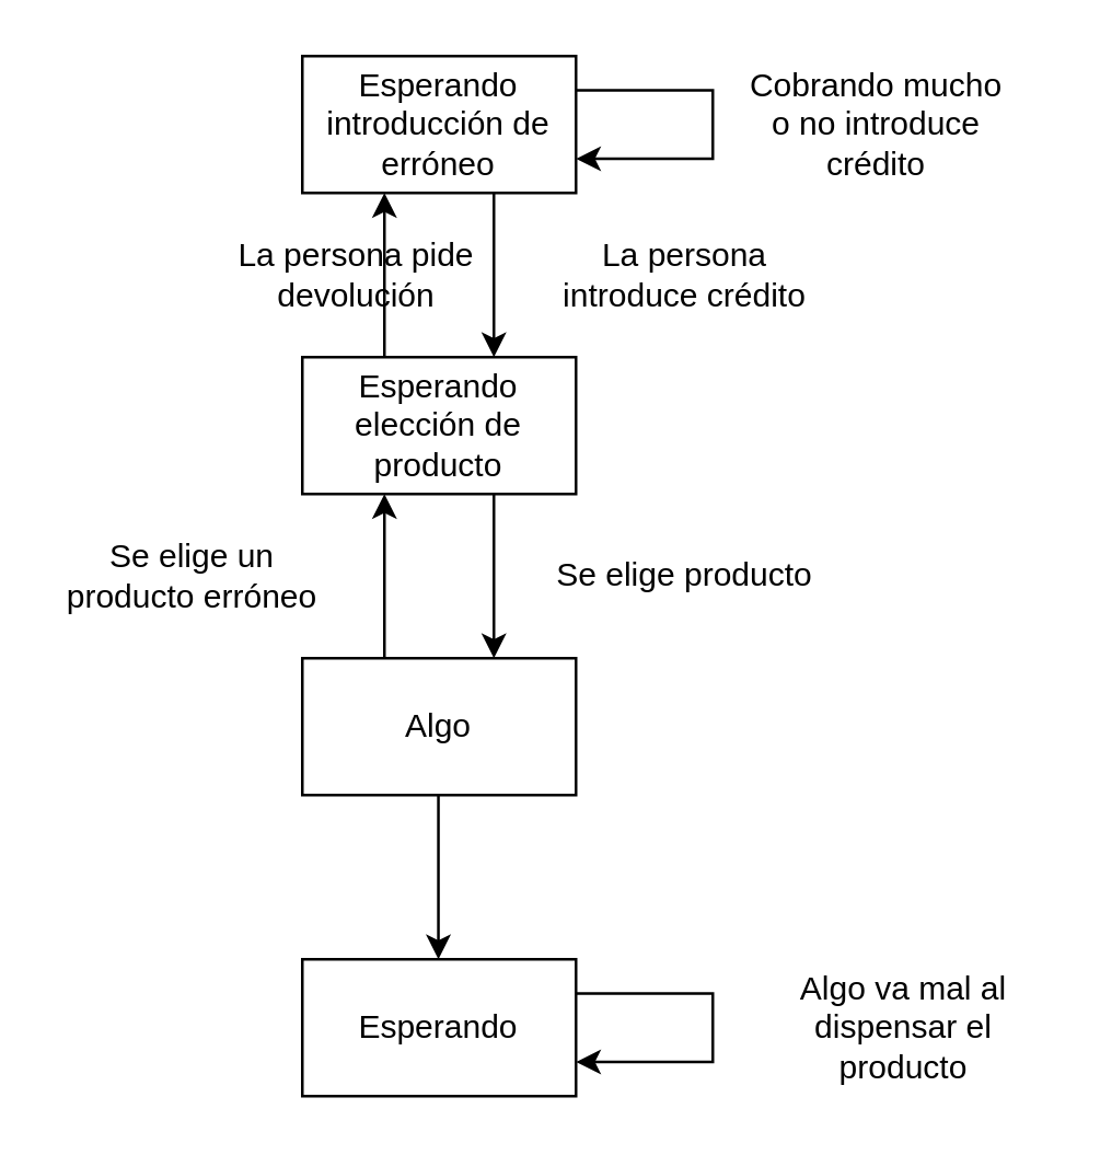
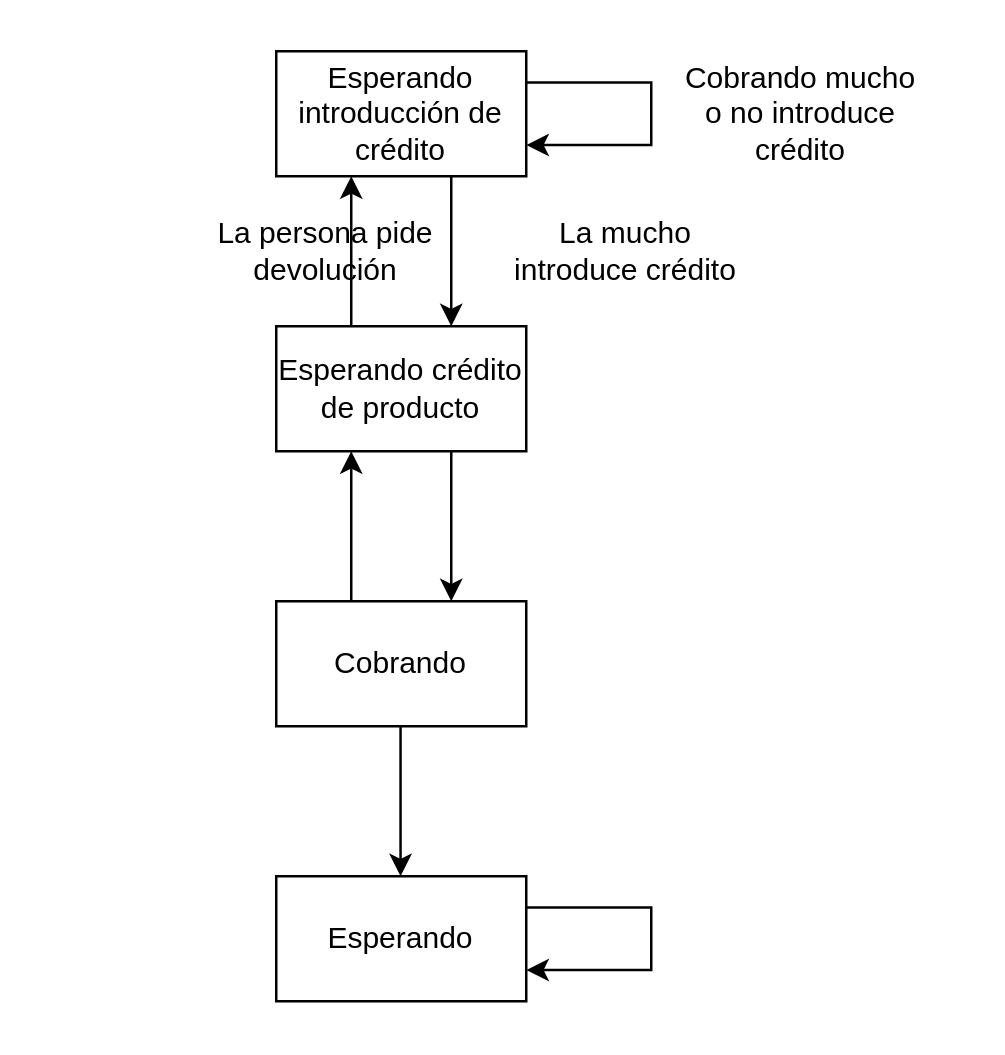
- <mxCell id="3" value="Esperando introducción de erróneo" style="rounded=0;whiteSpace=wrap;html=1;" vertex="1" parent="1"><mxGeometry x="110" y="20" width="100" height="50" as="geometry" /></mxCell>
+ <mxCell id="3" value="Esperando introducción de crédito" style="rounded=0;whiteSpace=wrap;html=1;" vertex="1" parent="1"><mxGeometry x="110" y="20" width="100" height="50" as="geometry" /></mxCell>
- <mxCell id="12" value="La persona introduce crédito" style="text;html=1;strokeColor=none;fillColor=none;align=center;verticalAlign=middle;whiteSpace=wrap;rounded=0;" vertex="1" parent="1"><mxGeometry x="200" y="80" width="100" height="40" as="geometry" /></mxCell>
+ <mxCell id="12" value="La mucho introduce crédito" style="text;html=1;strokeColor=none;fillColor=none;align=center;verticalAlign=middle;whiteSpace=wrap;rounded=0;" vertex="1" parent="1"><mxGeometry x="200" y="80" width="100" height="40" as="geometry" /></mxCell>
- <mxCell id="4" value="Esperando elección de producto" style="rounded=0;whiteSpace=wrap;html=1;" vertex="1" parent="1"><mxGeometry x="110" y="130" width="100" height="50" as="geometry" /></mxCell>
+ <mxCell id="4" value="Esperando crédito de producto" style="rounded=0;whiteSpace=wrap;html=1;" vertex="1" parent="1"><mxGeometry x="110" y="130" width="100" height="50" as="geometry" /></mxCell>
- <mxCell id="15" value="Se elige un producto erróneo" style="text;html=1;strokeColor=none;fillColor=none;align=center;verticalAlign=middle;whiteSpace=wrap;rounded=0;" vertex="1" parent="1"><mxGeometry x="20" y="190" width="100" height="40" as="geometry" /></mxCell>
- <mxCell id="14" value="Se elige producto" style="text;html=1;strokeColor=none;fillColor=none;align=center;verticalAlign=middle;whiteSpace=wrap;rounded=0;" vertex="1" parent="1"><mxGeometry x="200" y="190" width="100" height="40" as="geometry" /></mxCell>
- <mxCell id="2" value="Algo" style="rounded=0;whiteSpace=wrap;html=1;" vertex="1" parent="1"><mxGeometry x="110" y="240" width="100" height="50" as="geometry" /></mxCell>
+ <mxCell id="2" value="Cobrando" style="rounded=0;whiteSpace=wrap;html=1;" vertex="1" parent="1"><mxGeometry x="110" y="240" width="100" height="50" as="geometry" /></mxCell>
- <mxCell id="18" value="Algo va mal al dispensar el producto" style="text;html=1;strokeColor=none;fillColor=none;align=center;verticalAlign=middle;whiteSpace=wrap;rounded=0;" vertex="1" parent="1"><mxGeometry x="280" y="355" width="100" height="40" as="geometry" /></mxCell>
